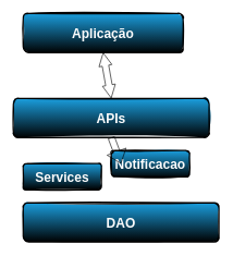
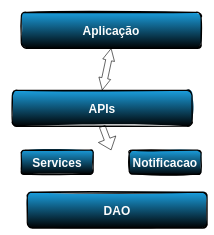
- <mxCell id="2" value="&lt;font size=&quot;1&quot; color=&quot;#fcfcfc&quot;&gt;&lt;b style=&quot;font-size: 20px;&quot;&gt;Aplicação&lt;/b&gt;&lt;/font&gt;" style="rounded=1;whiteSpace=wrap;html=1;strokeWidth=2;fillWeight=4;hachureGap=8;hachureAngle=45;fillColor=#1ba1e2;sketch=1;gradientColor=default;" vertex="1" parent="1"><mxGeometry x="35" y="20" width="245" height="60" as="geometry" /></mxCell>
+ <mxCell id="2" value="&lt;font size=&quot;1&quot; color=&quot;#fcfcfc&quot;&gt;&lt;b style=&quot;font-size: 20px;&quot;&gt;Aplicação&lt;/b&gt;&lt;/font&gt;" style="rounded=1;whiteSpace=wrap;html=1;strokeWidth=2;fillWeight=4;hachureGap=8;hachureAngle=45;fillColor=#1ba1e2;sketch=1;gradientColor=default;" vertex="1" parent="1"><mxGeometry x="35" y="20" width="300" height="60" as="geometry" /></mxCell>
- <mxCell id="6" value="&lt;font color=&quot;#fcfcfc&quot;&gt;&lt;span style=&quot;font-size: 20px;&quot;&gt;&lt;b&gt;Notificacao&lt;/b&gt;&lt;/span&gt;&lt;/font&gt;" style="rounded=1;whiteSpace=wrap;html=1;strokeWidth=2;fillWeight=4;hachureGap=8;hachureAngle=45;fillColor=#1ba1e2;sketch=1;gradientColor=default;" vertex="1" parent="1"><mxGeometry x="170" y="230" width="120" height="40" as="geometry" /></mxCell>
+ <mxCell id="6" value="&lt;font color=&quot;#fcfcfc&quot;&gt;&lt;span style=&quot;font-size: 20px;&quot;&gt;&lt;b&gt;Notificacao&lt;/b&gt;&lt;/span&gt;&lt;/font&gt;" style="rounded=1;whiteSpace=wrap;html=1;strokeWidth=2;fillWeight=4;hachureGap=8;hachureAngle=45;fillColor=#1ba1e2;sketch=1;gradientColor=default;" vertex="1" parent="1"><mxGeometry x="215" y="250" width="120" height="40" as="geometry" /></mxCell>
- <mxCell id="4" value="&lt;font size=&quot;1&quot; color=&quot;#fcfcfc&quot;&gt;&lt;b style=&quot;font-size: 20px;&quot;&gt;DAO&lt;/b&gt;&lt;/font&gt;" style="rounded=1;whiteSpace=wrap;html=1;strokeWidth=2;fillWeight=4;hachureGap=8;hachureAngle=45;fillColor=#1ba1e2;sketch=1;gradientColor=default;" vertex="1" parent="1"><mxGeometry x="35" y="310" width="300" height="60" as="geometry" /></mxCell>
+ <mxCell id="4" value="&lt;font size=&quot;1&quot; color=&quot;#fcfcfc&quot;&gt;&lt;b style=&quot;font-size: 20px;&quot;&gt;DAO&lt;/b&gt;&lt;/font&gt;" style="rounded=1;whiteSpace=wrap;html=1;strokeWidth=2;fillWeight=4;hachureGap=8;hachureAngle=45;fillColor=#1ba1e2;sketch=1;gradientColor=default;" vertex="1" parent="1"><mxGeometry x="45" y="320" width="300" height="60" as="geometry" /></mxCell>
